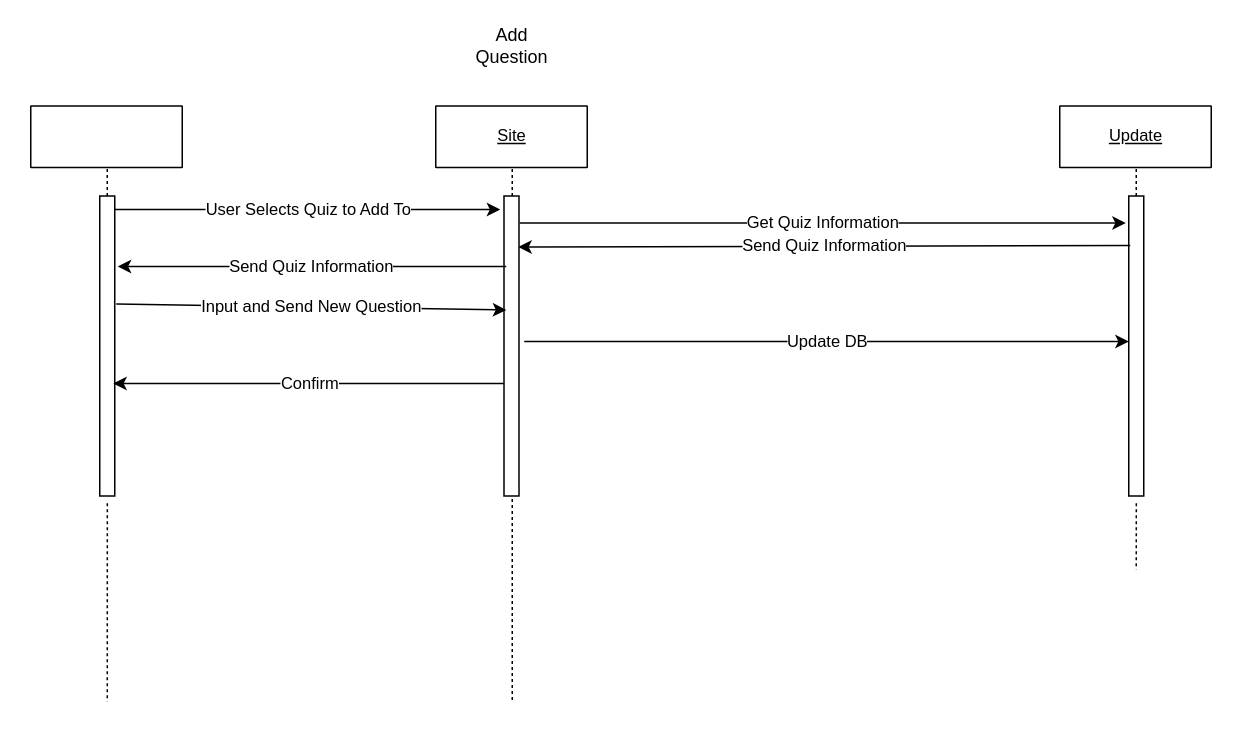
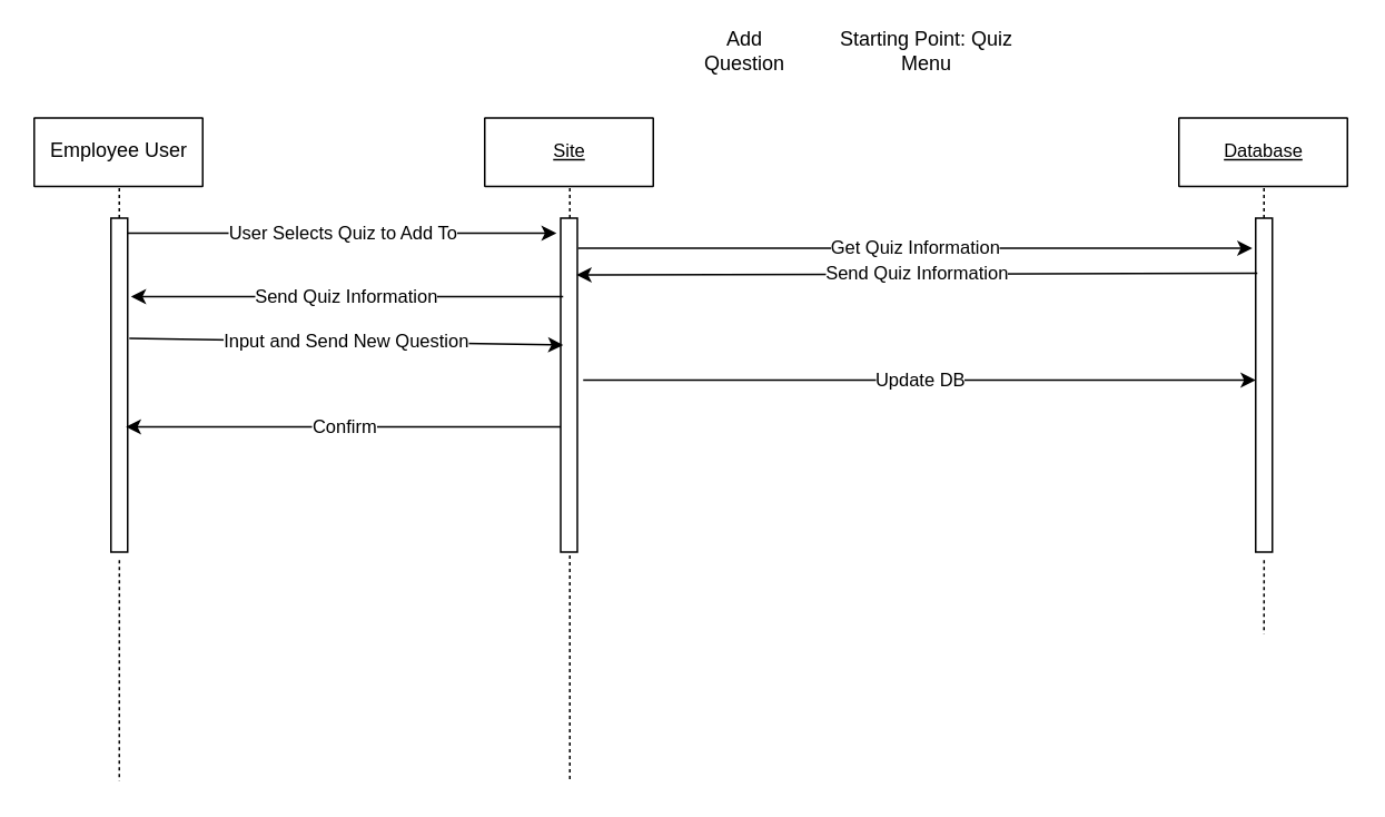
- <mxCell id="19" value="Add Question" style="text;html=1;strokeColor=none;fillColor=none;align=center;verticalAlign=middle;whiteSpace=wrap;rounded=0;" vertex="1" parent="1"><mxGeometry x="321" y="20" width="40" height="20" as="geometry" /></mxCell>
+ <mxCell id="19" value="Add Question" style="text;html=1;strokeColor=none;fillColor=none;align=center;verticalAlign=middle;whiteSpace=wrap;rounded=0;" vertex="1" parent="1"><mxGeometry x="426" y="20" width="40" height="20" as="geometry" /></mxCell>
+ <mxCell id="20" value="Starting Point: Quiz Menu" style="text;html=1;strokeColor=none;fillColor=none;align=center;verticalAlign=middle;whiteSpace=wrap;rounded=0;" vertex="1" parent="1"><mxGeometry x="500" y="20" width="110" height="20" as="geometry" /></mxCell>
+ <mxCell id="4" value="Employee User" style="text;vsdxID=3;fillColor=none;gradientColor=none;strokeColor=none;spacingTop=-3;spacingBottom=-3;spacingLeft=-3;spacingRight=-3;labelBackgroundColor=none;rounded=0;html=1;whiteSpace=wrap;verticalAlign=middle;align=center;;html=1;" parent="2" vertex="1"><mxGeometry y="-0.48" width="101.6" height="41.91" as="geometry" /></mxCell>
- <mxCell id="10" value="&lt;p style=&quot;align:center;margin-left:0;margin-right:0;margin-top:0px;margin-bottom:0px;text-indent:0;valign:middle;direction:ltr;&quot;&gt;&lt;font style=&quot;font-size:11px;font-family:Arial;color:#000000;direction:ltr;letter-spacing:0px;line-height:100%;opacity:1&quot;&gt;&lt;u&gt;Update&lt;/u&gt;&lt;/font&gt;&lt;/p&gt;" style="text;vsdxID=7;fillColor=none;gradientColor=none;strokeColor=none;spacingTop=-3;spacingBottom=-3;spacingLeft=-3;spacingRight=-3;labelBackgroundColor=none;rounded=0;html=1;whiteSpace=wrap;verticalAlign=middle;align=center;;html=1;" parent="8" vertex="1"><mxGeometry y="-0.48" width="101.6" height="41.91" as="geometry" /></mxCell>
+ <mxCell id="10" value="&lt;p style=&quot;align:center;margin-left:0;margin-right:0;margin-top:0px;margin-bottom:0px;text-indent:0;valign:middle;direction:ltr;&quot;&gt;&lt;font style=&quot;font-size:11px;font-family:Arial;color:#000000;direction:ltr;letter-spacing:0px;line-height:100%;opacity:1&quot;&gt;&lt;u&gt;Database&lt;/u&gt;&lt;/font&gt;&lt;/p&gt;" style="text;vsdxID=7;fillColor=none;gradientColor=none;strokeColor=none;spacingTop=-3;spacingBottom=-3;spacingLeft=-3;spacingRight=-3;labelBackgroundColor=none;rounded=0;html=1;whiteSpace=wrap;verticalAlign=middle;align=center;;html=1;" parent="8" vertex="1"><mxGeometry y="-0.48" width="101.6" height="41.91" as="geometry" /></mxCell>
